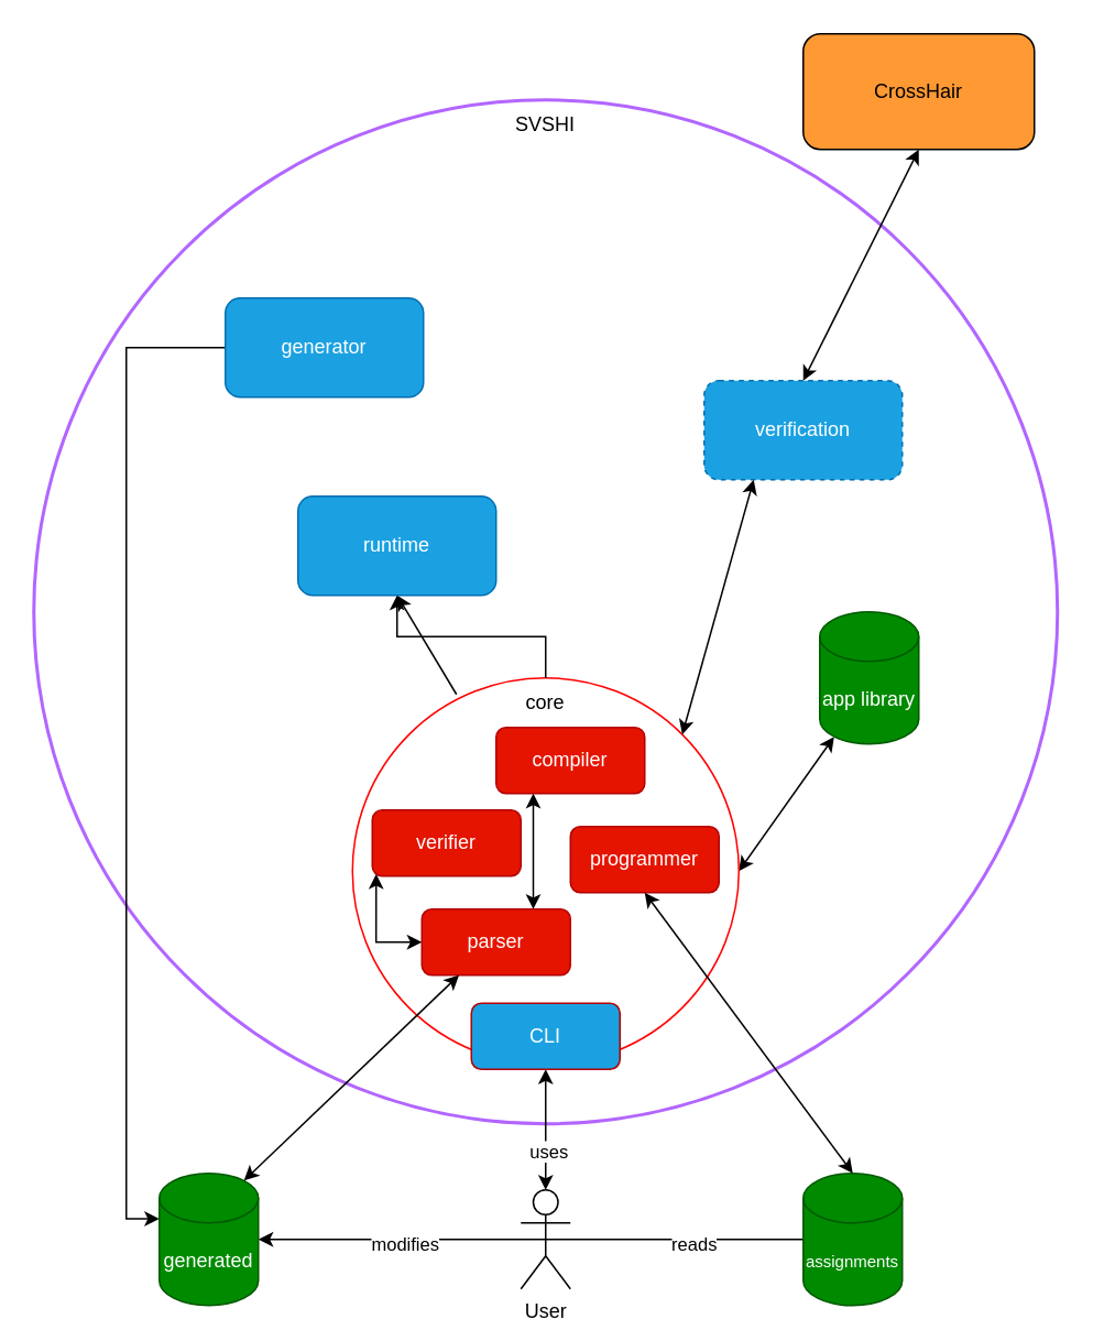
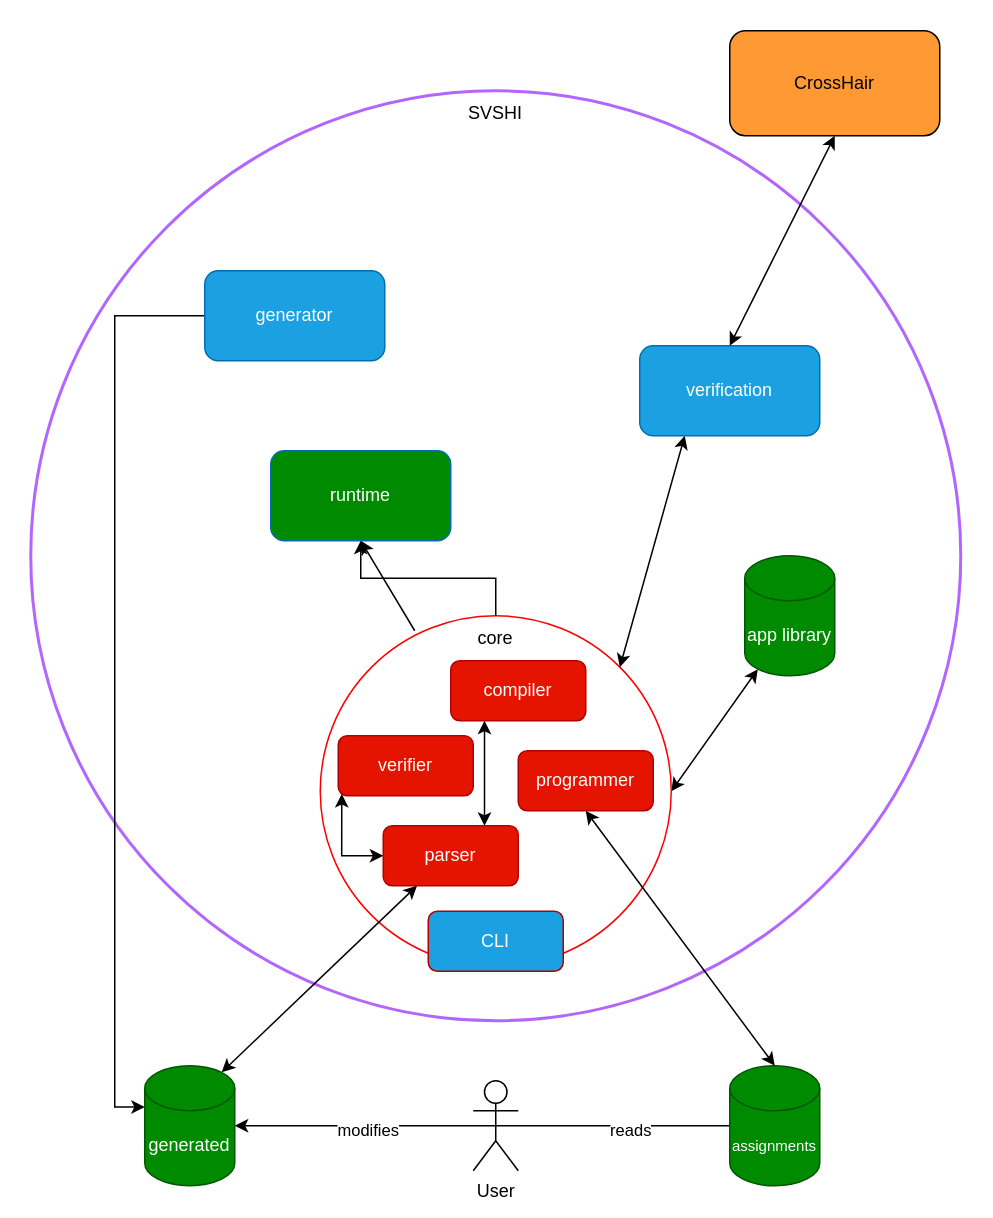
- <mxCell id="18" value="verification" style="rounded=1;whiteSpace=wrap;html=1;fillColor=#1ba1e2;fontColor=#ffffff;strokeColor=#006EAF;dashed=1;" parent="1" vertex="1"><mxGeometry x="426" y="230" width="120" height="60" as="geometry" /></mxCell>
+ <mxCell id="18" value="verification" style="rounded=1;whiteSpace=wrap;html=1;fillColor=#1ba1e2;fontColor=#ffffff;strokeColor=#006EAF;" parent="1" vertex="1"><mxGeometry x="426" y="230" width="120" height="60" as="geometry" /></mxCell>
- <mxCell id="20" value="runtime" style="rounded=1;whiteSpace=wrap;html=1;fillColor=#1ba1e2;fontColor=#ffffff;strokeColor=#006EAF;" parent="1" vertex="1"><mxGeometry x="180" y="300" width="120" height="60" as="geometry" /></mxCell>
+ <mxCell id="20" value="runtime" style="rounded=1;whiteSpace=wrap;html=1;fillColor=#008a00;fontColor=#ffffff;strokeColor=#006EAF;" parent="1" vertex="1"><mxGeometry x="180" y="300" width="120" height="60" as="geometry" /></mxCell>
- <mxCell id="8" style="edgeStyle=orthogonalEdgeStyle;rounded=0;orthogonalLoop=1;jettySize=auto;html=1;exitX=0.5;exitY=0;exitDx=0;exitDy=0;exitPerimeter=0;entryX=0.5;entryY=1;entryDx=0;entryDy=0;startArrow=classic;startFill=1;endArrow=classic;endFill=1;" parent="1" source="14" target="27" edge="1"><mxGeometry relative="1" as="geometry" /></mxCell>
- <mxCell id="9" value="uses" style="edgeLabel;html=1;align=center;verticalAlign=middle;resizable=0;points=[];" parent="8" vertex="1" connectable="0"><mxGeometry x="-0.343" y="-1" relative="1" as="geometry"><mxPoint as="offset" /></mxGeometry></mxCell>
